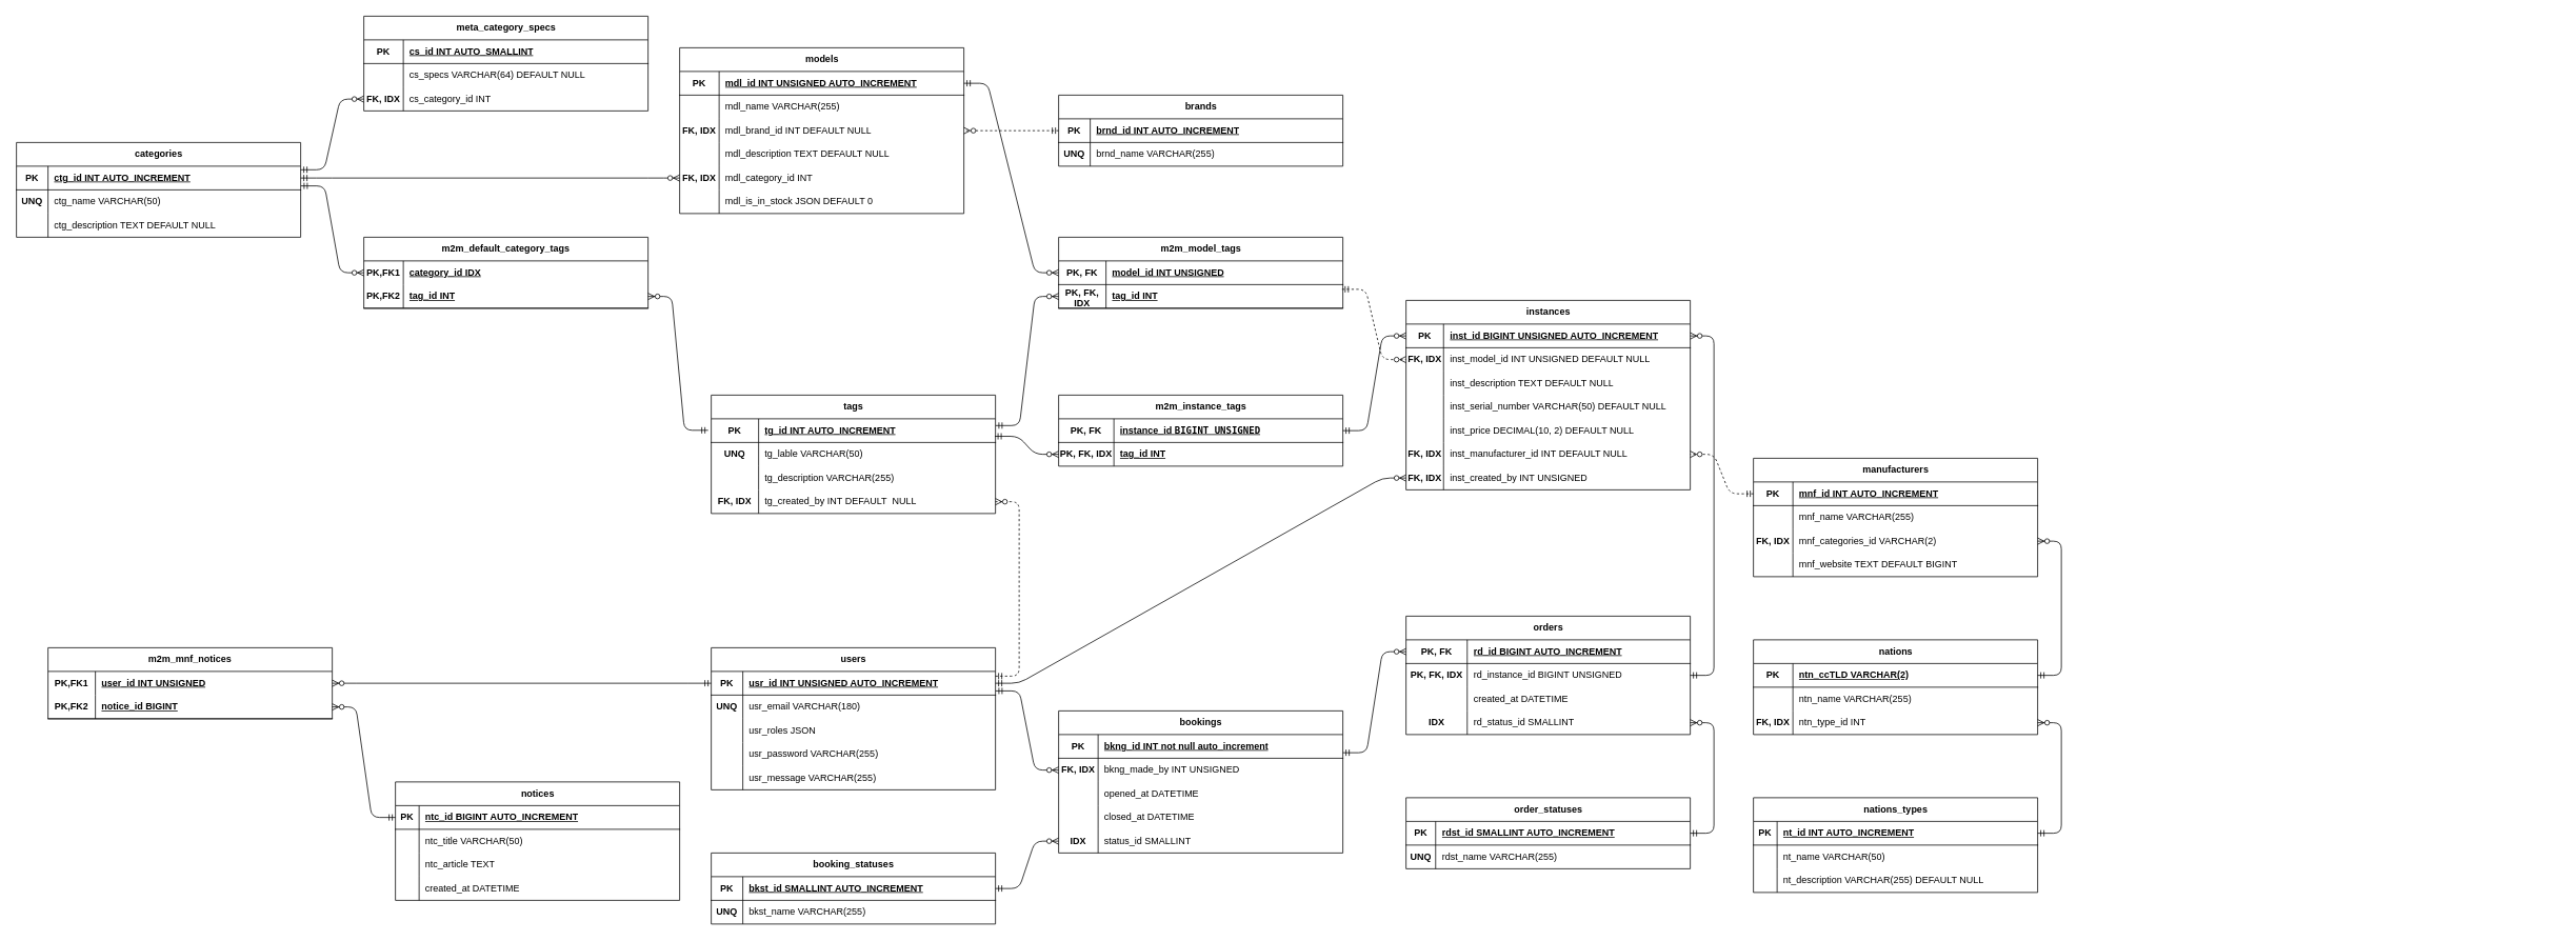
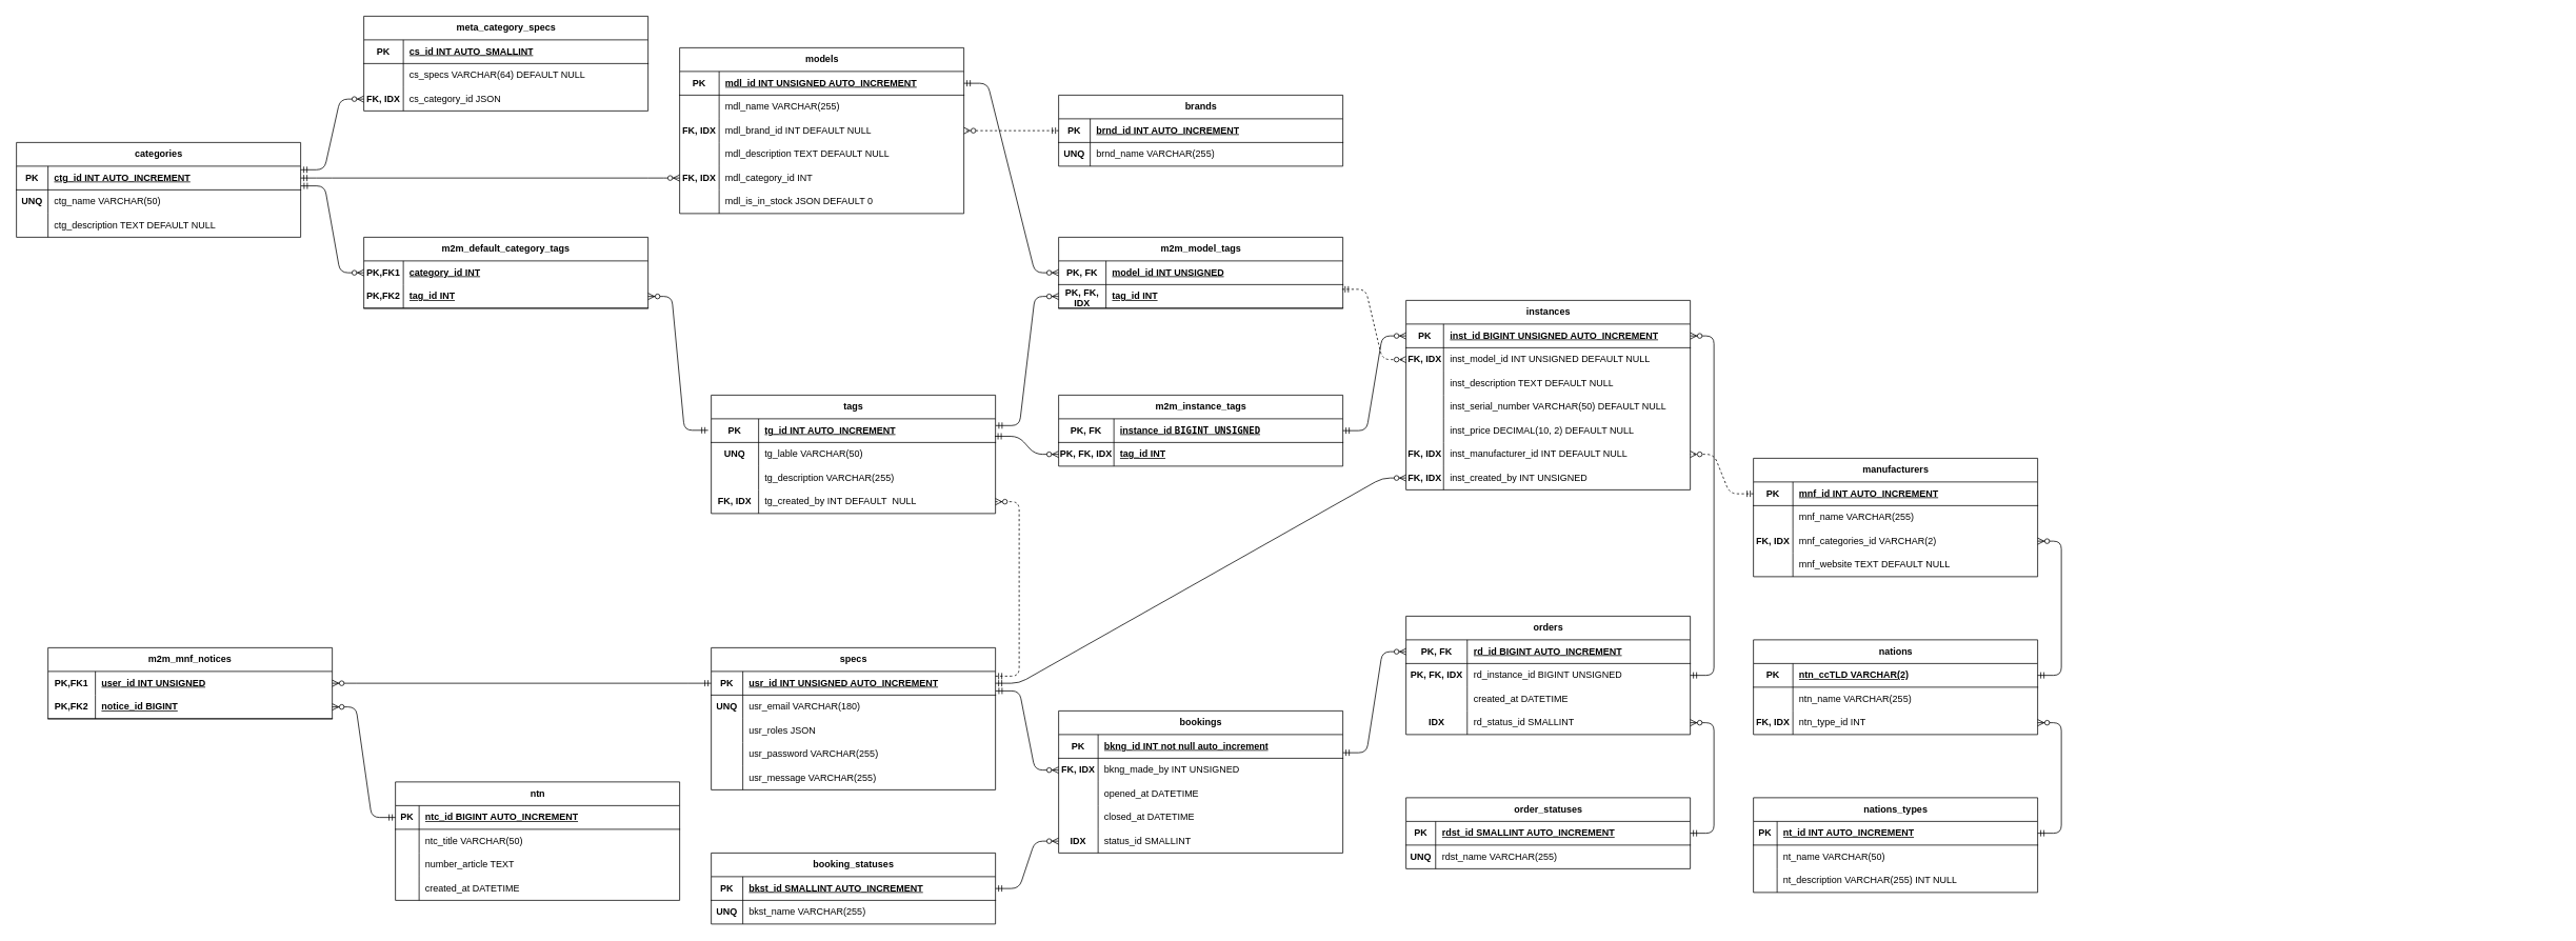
- <mxCell id="149" value="cs_category_id INT" style="shape=partialRectangle;connectable=0;fillColor=none;top=0;left=0;bottom=0;right=0;align=left;spacingLeft=6;overflow=hidden;whiteSpace=wrap;html=1;horizontal=1;" vertex="1" parent="147"><mxGeometry x="50" width="310" height="30" as="geometry"><mxRectangle width="310" height="30" as="alternateBounds" /></mxGeometry></mxCell>
+ <mxCell id="149" value="cs_category_id JSON" style="shape=partialRectangle;connectable=0;fillColor=none;top=0;left=0;bottom=0;right=0;align=left;spacingLeft=6;overflow=hidden;whiteSpace=wrap;html=1;horizontal=1;" vertex="1" parent="147"><mxGeometry x="50" width="310" height="30" as="geometry"><mxRectangle width="310" height="30" as="alternateBounds" /></mxGeometry></mxCell>
- <mxCell id="207" value="category_id IDX" style="shape=partialRectangle;connectable=0;fillColor=none;top=0;left=0;bottom=0;right=0;align=left;spacingLeft=6;fontStyle=5;overflow=hidden;html=1;whiteSpace=wrap;horizontal=1;" vertex="1" parent="205"><mxGeometry x="50" width="310" height="30" as="geometry"><mxRectangle width="310" height="30" as="alternateBounds" /></mxGeometry></mxCell>
+ <mxCell id="207" value="category_id INT" style="shape=partialRectangle;connectable=0;fillColor=none;top=0;left=0;bottom=0;right=0;align=left;spacingLeft=6;fontStyle=5;overflow=hidden;html=1;whiteSpace=wrap;horizontal=1;" vertex="1" parent="205"><mxGeometry x="50" width="310" height="30" as="geometry"><mxRectangle width="310" height="30" as="alternateBounds" /></mxGeometry></mxCell>
- <mxCell id="27" value="mnf_website TEXT DEFAULT BIGINT" style="shape=partialRectangle;connectable=0;fillColor=none;top=0;left=0;bottom=0;right=0;align=left;spacingLeft=6;overflow=hidden;whiteSpace=wrap;html=1;horizontal=1;" vertex="1" parent="25"><mxGeometry x="50" width="310" height="30" as="geometry"><mxRectangle width="310" height="30" as="alternateBounds" /></mxGeometry></mxCell>
+ <mxCell id="27" value="mnf_website TEXT DEFAULT NULL" style="shape=partialRectangle;connectable=0;fillColor=none;top=0;left=0;bottom=0;right=0;align=left;spacingLeft=6;overflow=hidden;whiteSpace=wrap;html=1;horizontal=1;" vertex="1" parent="25"><mxGeometry x="50" width="310" height="30" as="geometry"><mxRectangle width="310" height="30" as="alternateBounds" /></mxGeometry></mxCell>
- <mxCell id="87" value="users" style="shape=table;startSize=30;container=1;collapsible=1;childLayout=tableLayout;fixedRows=1;rowLines=0;fontStyle=1;align=center;resizeLast=1;html=1;horizontal=1;" vertex="1" parent="1"><mxGeometry x="900" y="820" width="360" height="180" as="geometry" /></mxCell>
+ <mxCell id="87" value="specs" style="shape=table;startSize=30;container=1;collapsible=1;childLayout=tableLayout;fixedRows=1;rowLines=0;fontStyle=1;align=center;resizeLast=1;html=1;horizontal=1;" vertex="1" parent="1"><mxGeometry x="900" y="820" width="360" height="180" as="geometry" /></mxCell>
- <mxCell id="219" value="notices" style="shape=table;startSize=30;container=1;collapsible=1;childLayout=tableLayout;fixedRows=1;rowLines=0;fontStyle=1;align=center;resizeLast=1;html=1;horizontal=1;" vertex="1" parent="218"><mxGeometry x="440" y="170" width="360" height="150" as="geometry" /></mxCell>
+ <mxCell id="219" value="ntn" style="shape=table;startSize=30;container=1;collapsible=1;childLayout=tableLayout;fixedRows=1;rowLines=0;fontStyle=1;align=center;resizeLast=1;html=1;horizontal=1;" vertex="1" parent="218"><mxGeometry x="440" y="170" width="360" height="150" as="geometry" /></mxCell>
- <mxCell id="228" value="ntc_article TEXT" style="shape=partialRectangle;connectable=0;fillColor=none;top=0;left=0;bottom=0;right=0;align=left;spacingLeft=6;overflow=hidden;whiteSpace=wrap;html=1;horizontal=1;" vertex="1" parent="226"><mxGeometry x="30" width="330" height="30" as="geometry"><mxRectangle width="330" height="30" as="alternateBounds" /></mxGeometry></mxCell>
+ <mxCell id="228" value="number_article TEXT" style="shape=partialRectangle;connectable=0;fillColor=none;top=0;left=0;bottom=0;right=0;align=left;spacingLeft=6;overflow=hidden;whiteSpace=wrap;html=1;horizontal=1;" vertex="1" parent="226"><mxGeometry x="30" width="330" height="30" as="geometry"><mxRectangle width="330" height="30" as="alternateBounds" /></mxGeometry></mxCell>
- <mxCell id="13" value="nt_description VARCHAR(255) DEFAULT NULL" style="shape=partialRectangle;connectable=0;fillColor=none;top=0;left=0;bottom=0;right=0;align=left;spacingLeft=6;overflow=hidden;whiteSpace=wrap;html=1;horizontal=1;" vertex="1" parent="11"><mxGeometry x="30" width="330" height="30" as="geometry"><mxRectangle width="330" height="30" as="alternateBounds" /></mxGeometry></mxCell>
+ <mxCell id="13" value="nt_description VARCHAR(255) INT NULL" style="shape=partialRectangle;connectable=0;fillColor=none;top=0;left=0;bottom=0;right=0;align=left;spacingLeft=6;overflow=hidden;whiteSpace=wrap;html=1;horizontal=1;" vertex="1" parent="11"><mxGeometry x="30" width="330" height="30" as="geometry"><mxRectangle width="330" height="30" as="alternateBounds" /></mxGeometry></mxCell>
